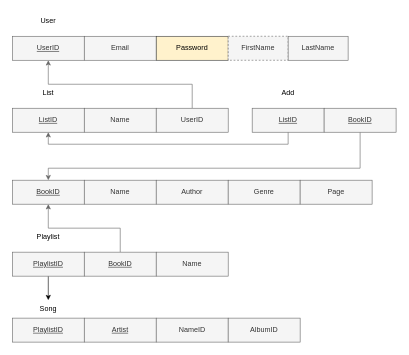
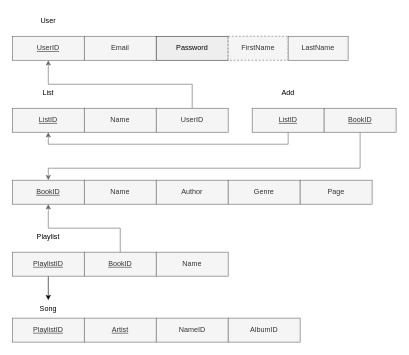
- <mxCell id="5" value="Password" style="rounded=0;whiteSpace=wrap;html=1;fillColor=#fff2cc;strokeColor=#36393d;" parent="1" vertex="1"><mxGeometry x="260" y="60" width="120" height="40" as="geometry" /></mxCell>
+ <mxCell id="5" value="Password" style="rounded=0;whiteSpace=wrap;html=1;fillColor=#eeeeee;strokeColor=#36393d;" parent="1" vertex="1"><mxGeometry x="260" y="60" width="120" height="40" as="geometry" /></mxCell>
